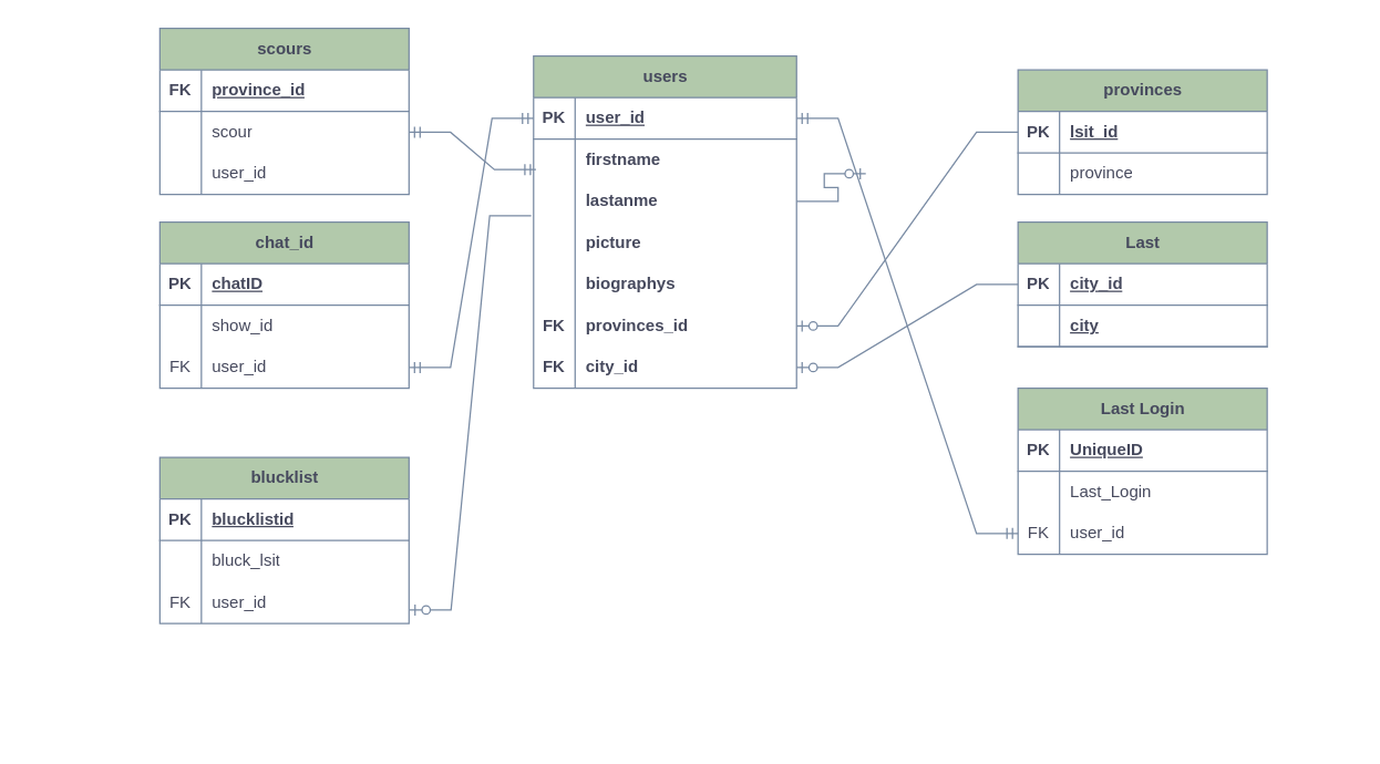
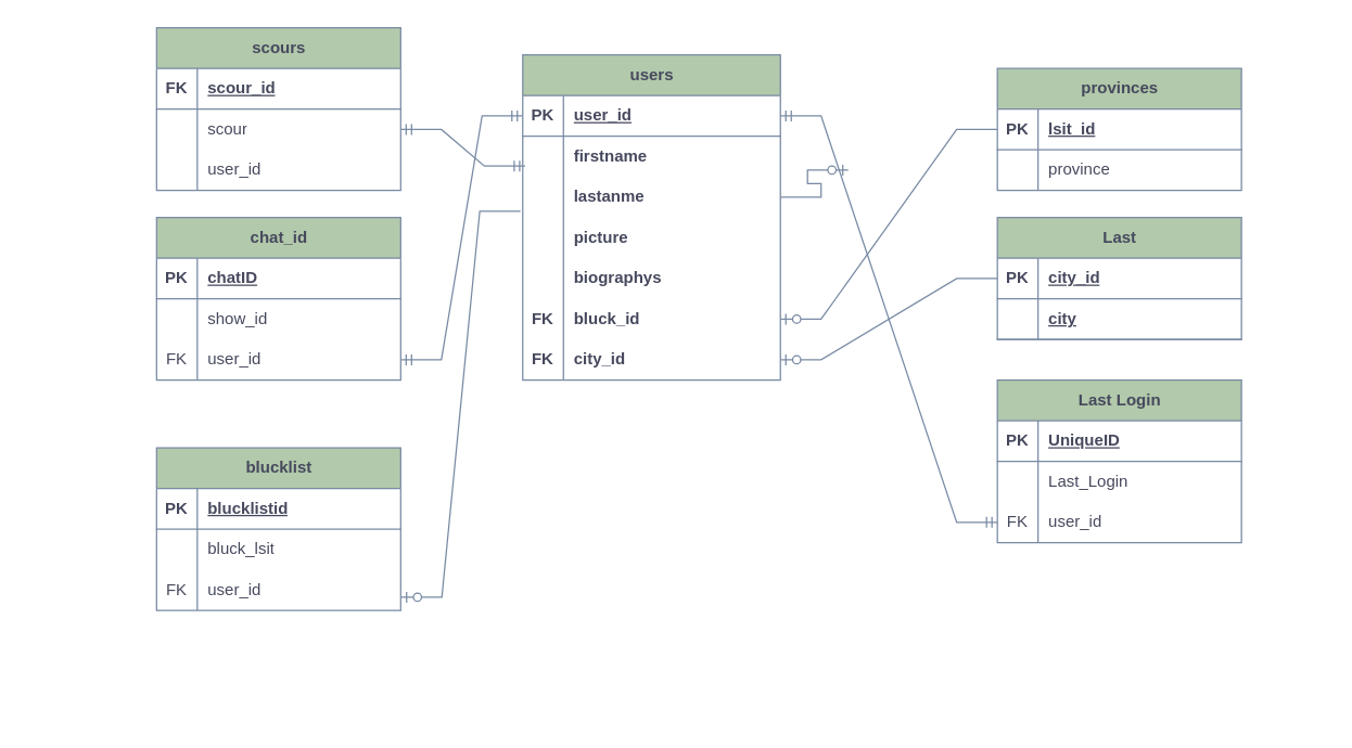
- <mxCell id="66" value="province_id" style="shape=partialRectangle;connectable=0;fillColor=none;top=0;left=0;bottom=0;right=0;align=left;spacingLeft=6;fontStyle=5;overflow=hidden;whiteSpace=wrap;html=1;strokeColor=#788AA3;fontColor=#46495D;" vertex="1" parent="64"><mxGeometry x="30" width="150" height="30" as="geometry"><mxRectangle width="150" height="30" as="alternateBounds" /></mxGeometry></mxCell>
+ <mxCell id="66" value="scour_id" style="shape=partialRectangle;connectable=0;fillColor=none;top=0;left=0;bottom=0;right=0;align=left;spacingLeft=6;fontStyle=5;overflow=hidden;whiteSpace=wrap;html=1;strokeColor=#788AA3;fontColor=#46495D;" vertex="1" parent="64"><mxGeometry x="30" width="150" height="30" as="geometry"><mxRectangle width="150" height="30" as="alternateBounds" /></mxGeometry></mxCell>
- <mxCell id="37" value="provinces_id" style="shape=partialRectangle;connectable=0;fillColor=none;top=0;left=0;bottom=0;right=0;align=left;spacingLeft=6;overflow=hidden;whiteSpace=wrap;html=1;strokeColor=#788AA3;verticalAlign=middle;fontFamily=Helvetica;fontSize=12;fontColor=#46495D;fontStyle=1;labelBackgroundColor=none;" vertex="1" parent="35"><mxGeometry x="30" width="160" height="30" as="geometry"><mxRectangle width="160" height="30" as="alternateBounds" /></mxGeometry></mxCell>
+ <mxCell id="37" value="bluck_id" style="shape=partialRectangle;connectable=0;fillColor=none;top=0;left=0;bottom=0;right=0;align=left;spacingLeft=6;overflow=hidden;whiteSpace=wrap;html=1;strokeColor=#788AA3;verticalAlign=middle;fontFamily=Helvetica;fontSize=12;fontColor=#46495D;fontStyle=1;labelBackgroundColor=none;" vertex="1" parent="35"><mxGeometry x="30" width="160" height="30" as="geometry"><mxRectangle width="160" height="30" as="alternateBounds" /></mxGeometry></mxCell>
